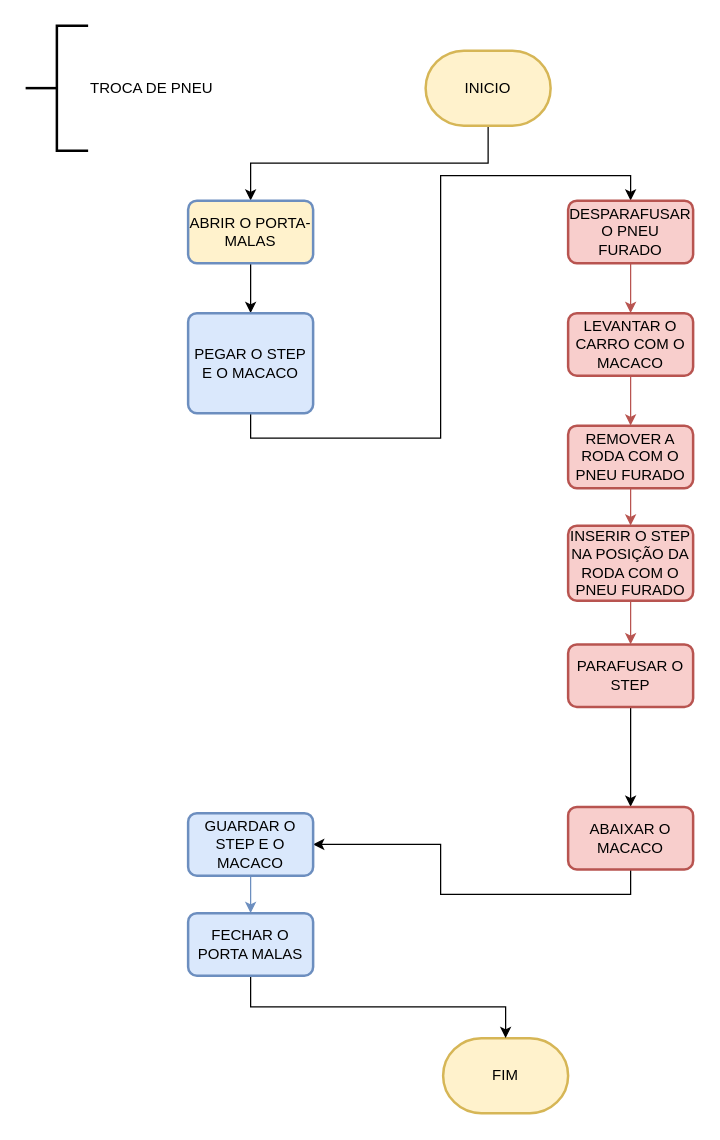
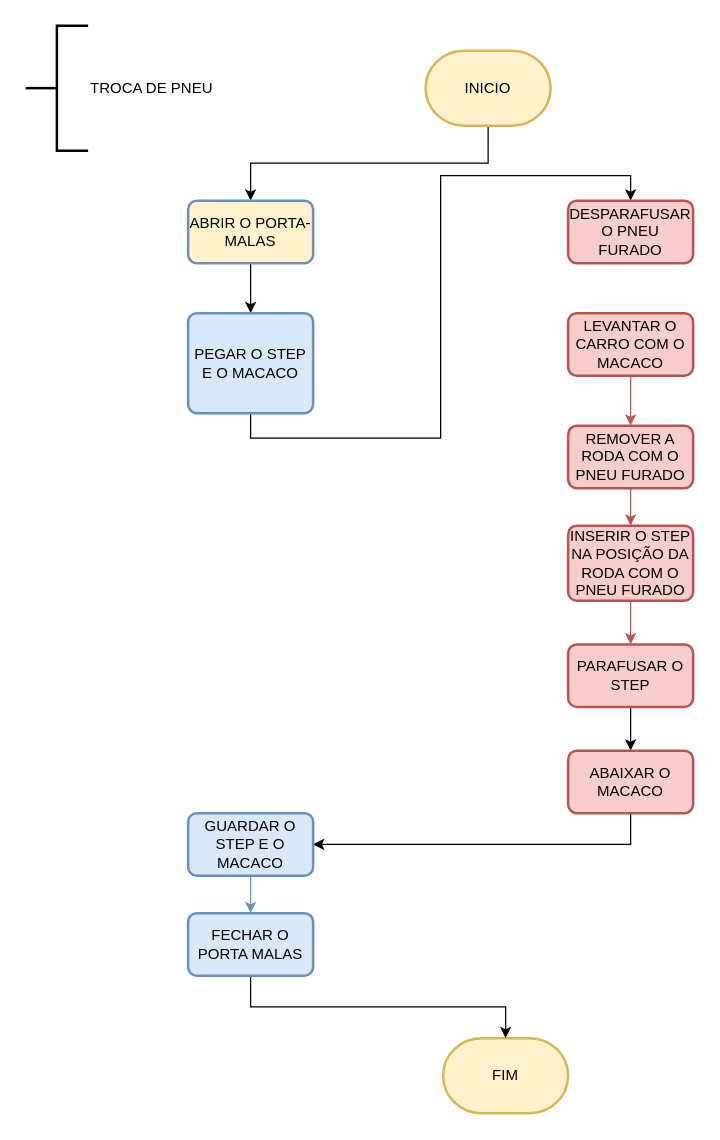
- <mxCell id="10" style="edgeStyle=orthogonalEdgeStyle;rounded=0;orthogonalLoop=1;jettySize=auto;html=1;exitX=0.5;exitY=1;exitDx=0;exitDy=0;fillColor=#f8cecc;strokeColor=#b85450;" parent="1" source="11" target="13" edge="1"><mxGeometry relative="1" as="geometry" /></mxCell>
- <mxCell id="21" value="ABAIXAR O MACACO" style="rounded=1;whiteSpace=wrap;html=1;absoluteArcSize=1;arcSize=14;strokeWidth=2;fillColor=#f8cecc;strokeColor=#b85450;" parent="1" vertex="1"><mxGeometry x="454" y="645" width="100" height="50" as="geometry" /></mxCell>
+ <mxCell id="21" value="ABAIXAR O MACACO" style="rounded=1;whiteSpace=wrap;html=1;absoluteArcSize=1;arcSize=14;strokeWidth=2;fillColor=#f8cecc;strokeColor=#b85450;" parent="1" vertex="1"><mxGeometry x="454" y="600" width="100" height="50" as="geometry" /></mxCell>
